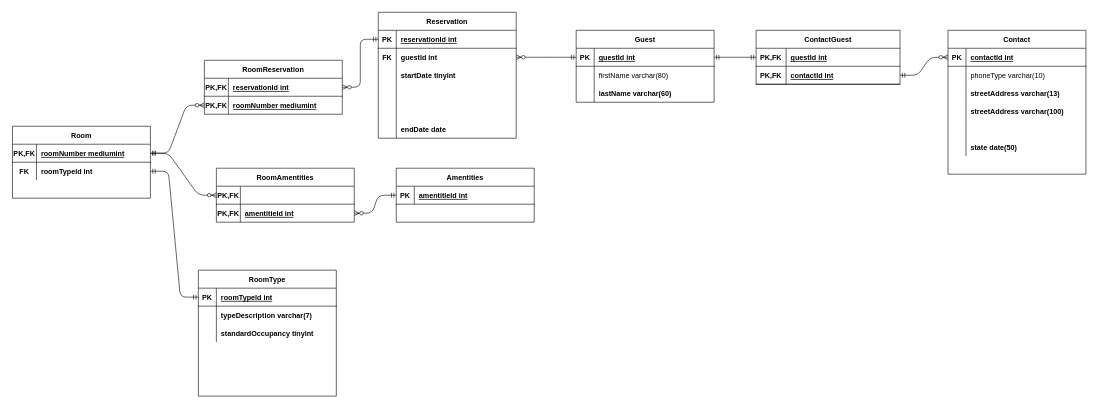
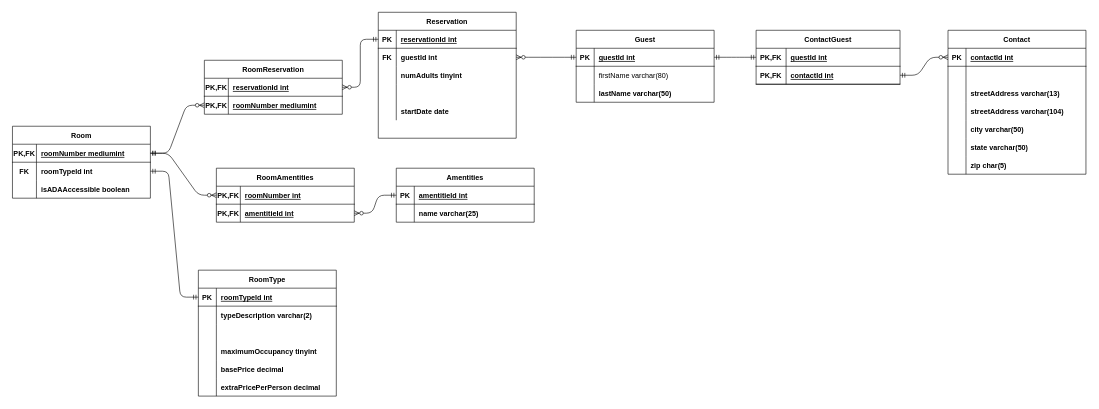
- <mxCell id="55" value="phoneType varchar(10)" style="shape=partialRectangle;connectable=0;fillColor=none;top=0;left=0;bottom=0;right=0;align=left;spacingLeft=6;overflow=hidden;fontStyle=0" parent="53" vertex="1"><mxGeometry x="30" width="200" height="30" as="geometry" /></mxCell>
- <mxCell id="89" value="startDate tinyint" style="shape=partialRectangle;connectable=0;fillColor=none;top=0;left=0;bottom=0;right=0;align=left;spacingLeft=6;overflow=hidden;fontStyle=1" parent="87" vertex="1"><mxGeometry x="30" width="200" height="30" as="geometry" /></mxCell>
+ <mxCell id="89" value="numAdults tinyint" style="shape=partialRectangle;connectable=0;fillColor=none;top=0;left=0;bottom=0;right=0;align=left;spacingLeft=6;overflow=hidden;fontStyle=1" parent="87" vertex="1"><mxGeometry x="30" width="200" height="30" as="geometry" /></mxCell>
- <mxCell id="48" value="lastName varchar(60)" style="shape=partialRectangle;connectable=0;fillColor=none;top=0;left=0;bottom=0;right=0;align=left;spacingLeft=6;overflow=hidden;fontStyle=1" parent="46" vertex="1"><mxGeometry x="30" width="200" height="30" as="geometry" /></mxCell>
+ <mxCell id="48" value="lastName varchar(50)" style="shape=partialRectangle;connectable=0;fillColor=none;top=0;left=0;bottom=0;right=0;align=left;spacingLeft=6;overflow=hidden;fontStyle=1" parent="46" vertex="1"><mxGeometry x="30" width="200" height="30" as="geometry" /></mxCell>
+ <mxCell id="94" value="startDate date" style="shape=partialRectangle;connectable=0;fillColor=none;top=0;left=0;bottom=0;right=0;align=left;spacingLeft=6;overflow=hidden;fontStyle=1" parent="92" vertex="1"><mxGeometry x="30" width="200" height="30" as="geometry" /></mxCell>
- <mxCell id="61" value="streetAddress varchar(100)" style="shape=partialRectangle;connectable=0;fillColor=none;top=0;left=0;bottom=0;right=0;align=left;spacingLeft=6;overflow=hidden;fontStyle=1" parent="59" vertex="1"><mxGeometry x="30" width="200" height="30" as="geometry" /></mxCell>
+ <mxCell id="61" value="streetAddress varchar(104)" style="shape=partialRectangle;connectable=0;fillColor=none;top=0;left=0;bottom=0;right=0;align=left;spacingLeft=6;overflow=hidden;fontStyle=1" parent="59" vertex="1"><mxGeometry x="30" width="200" height="30" as="geometry" /></mxCell>
- <mxCell id="97" value="endDate date" style="shape=partialRectangle;connectable=0;fillColor=none;top=0;left=0;bottom=0;right=0;align=left;spacingLeft=6;overflow=hidden;fontStyle=1" parent="95" vertex="1"><mxGeometry x="30" width="200" height="30" as="geometry" /></mxCell>
+ <mxCell id="64" value="city varchar(50)" style="shape=partialRectangle;connectable=0;fillColor=none;top=0;left=0;bottom=0;right=0;align=left;spacingLeft=6;overflow=hidden;fontStyle=1" parent="62" vertex="1"><mxGeometry x="30" width="200" height="30" as="geometry" /></mxCell>
- <mxCell id="67" value="state date(50)" style="shape=partialRectangle;connectable=0;fillColor=none;top=0;left=0;bottom=0;right=0;align=left;spacingLeft=6;overflow=hidden;fontStyle=1" parent="65" vertex="1"><mxGeometry x="30" width="200" height="30" as="geometry" /></mxCell>
+ <mxCell id="67" value="state varchar(50)" style="shape=partialRectangle;connectable=0;fillColor=none;top=0;left=0;bottom=0;right=0;align=left;spacingLeft=6;overflow=hidden;fontStyle=1" parent="65" vertex="1"><mxGeometry x="30" width="200" height="30" as="geometry" /></mxCell>
+ <mxCell id="70" value="zip char(5)" style="shape=partialRectangle;connectable=0;fillColor=none;top=0;left=0;bottom=0;right=0;align=left;spacingLeft=6;overflow=hidden;fontStyle=1" parent="68" vertex="1"><mxGeometry x="30" width="200" height="30" as="geometry" /></mxCell>
+ <mxCell id="11" value="isADAAccessible boolean" style="shape=partialRectangle;connectable=0;fillColor=none;top=0;left=0;bottom=0;right=0;align=left;spacingLeft=6;overflow=hidden;fontStyle=1" vertex="1" parent="9"><mxGeometry x="40" width="190" height="30" as="geometry" /></mxCell>
+ <mxCell id="110" value="roomNumber int" style="shape=partialRectangle;connectable=0;fillColor=none;top=0;left=0;bottom=0;right=0;align=left;spacingLeft=6;fontStyle=5;overflow=hidden;" vertex="1" parent="108"><mxGeometry x="40" width="190" height="30" as="geometry" /></mxCell>
+ <mxCell id="38" value="name varchar(25)" style="shape=partialRectangle;connectable=0;fillColor=none;top=0;left=0;bottom=0;right=0;align=left;spacingLeft=6;overflow=hidden;fontStyle=1" parent="36" vertex="1"><mxGeometry x="30" width="200" height="30" as="geometry" /></mxCell>
- <mxCell id="18" value="typeDescription varchar(7)" style="shape=partialRectangle;connectable=0;fillColor=none;top=0;left=0;bottom=0;right=0;align=left;spacingLeft=6;overflow=hidden;fontStyle=1" parent="16" vertex="1"><mxGeometry x="30" width="200" height="30" as="geometry" /></mxCell>
+ <mxCell id="18" value="typeDescription varchar(2)" style="shape=partialRectangle;connectable=0;fillColor=none;top=0;left=0;bottom=0;right=0;align=left;spacingLeft=6;overflow=hidden;fontStyle=1" parent="16" vertex="1"><mxGeometry x="30" width="200" height="30" as="geometry" /></mxCell>
- <mxCell id="21" value="standardOccupancy tinyint" style="shape=partialRectangle;connectable=0;fillColor=none;top=0;left=0;bottom=0;right=0;align=left;spacingLeft=6;overflow=hidden;fontStyle=1" parent="19" vertex="1"><mxGeometry x="30" width="200" height="30" as="geometry" /></mxCell>
+ <mxCell id="24" value="maximumOccupancy tinyint" style="shape=partialRectangle;connectable=0;fillColor=none;top=0;left=0;bottom=0;right=0;align=left;spacingLeft=6;overflow=hidden;fontStyle=1" parent="22" vertex="1"><mxGeometry x="30" width="200" height="30" as="geometry" /></mxCell>
+ <mxCell id="27" value="basePrice decimal" style="shape=partialRectangle;connectable=0;fillColor=none;top=0;left=0;bottom=0;right=0;align=left;spacingLeft=6;overflow=hidden;fontStyle=1" vertex="1" parent="25"><mxGeometry x="30" width="200" height="30" as="geometry" /></mxCell>
+ <mxCell id="30" value="extraPricePerPerson decimal" style="shape=partialRectangle;connectable=0;fillColor=none;top=0;left=0;bottom=0;right=0;align=left;spacingLeft=6;overflow=hidden;fontStyle=1" parent="28" vertex="1"><mxGeometry x="30" width="200" height="30" as="geometry" /></mxCell>
